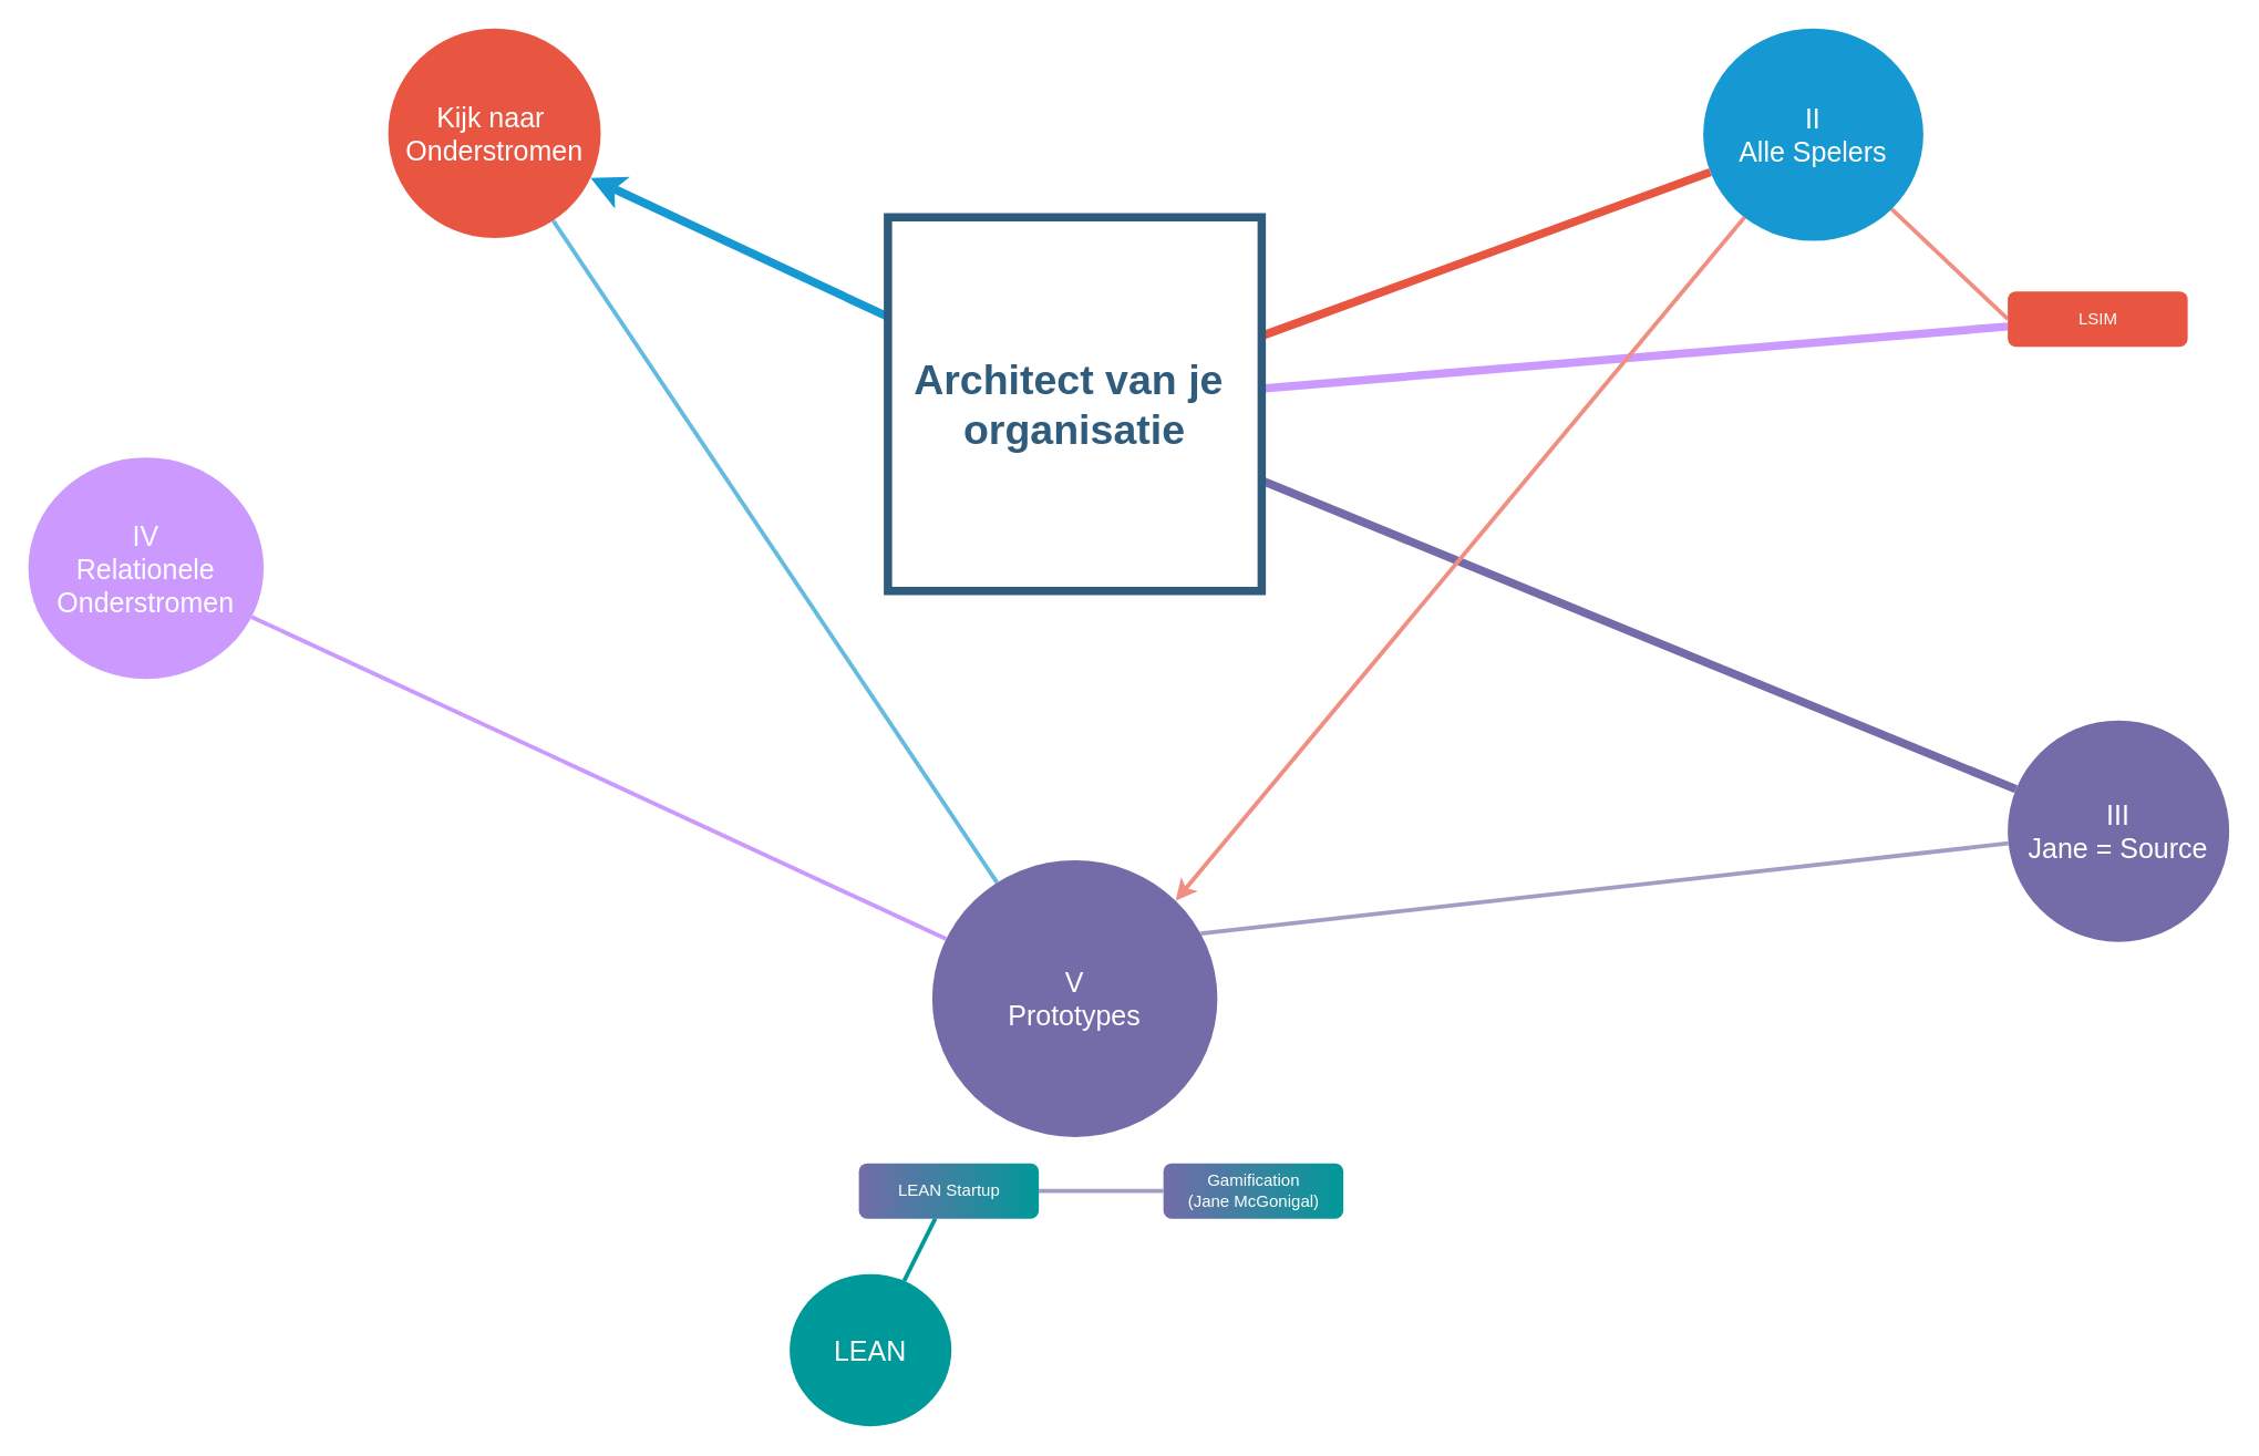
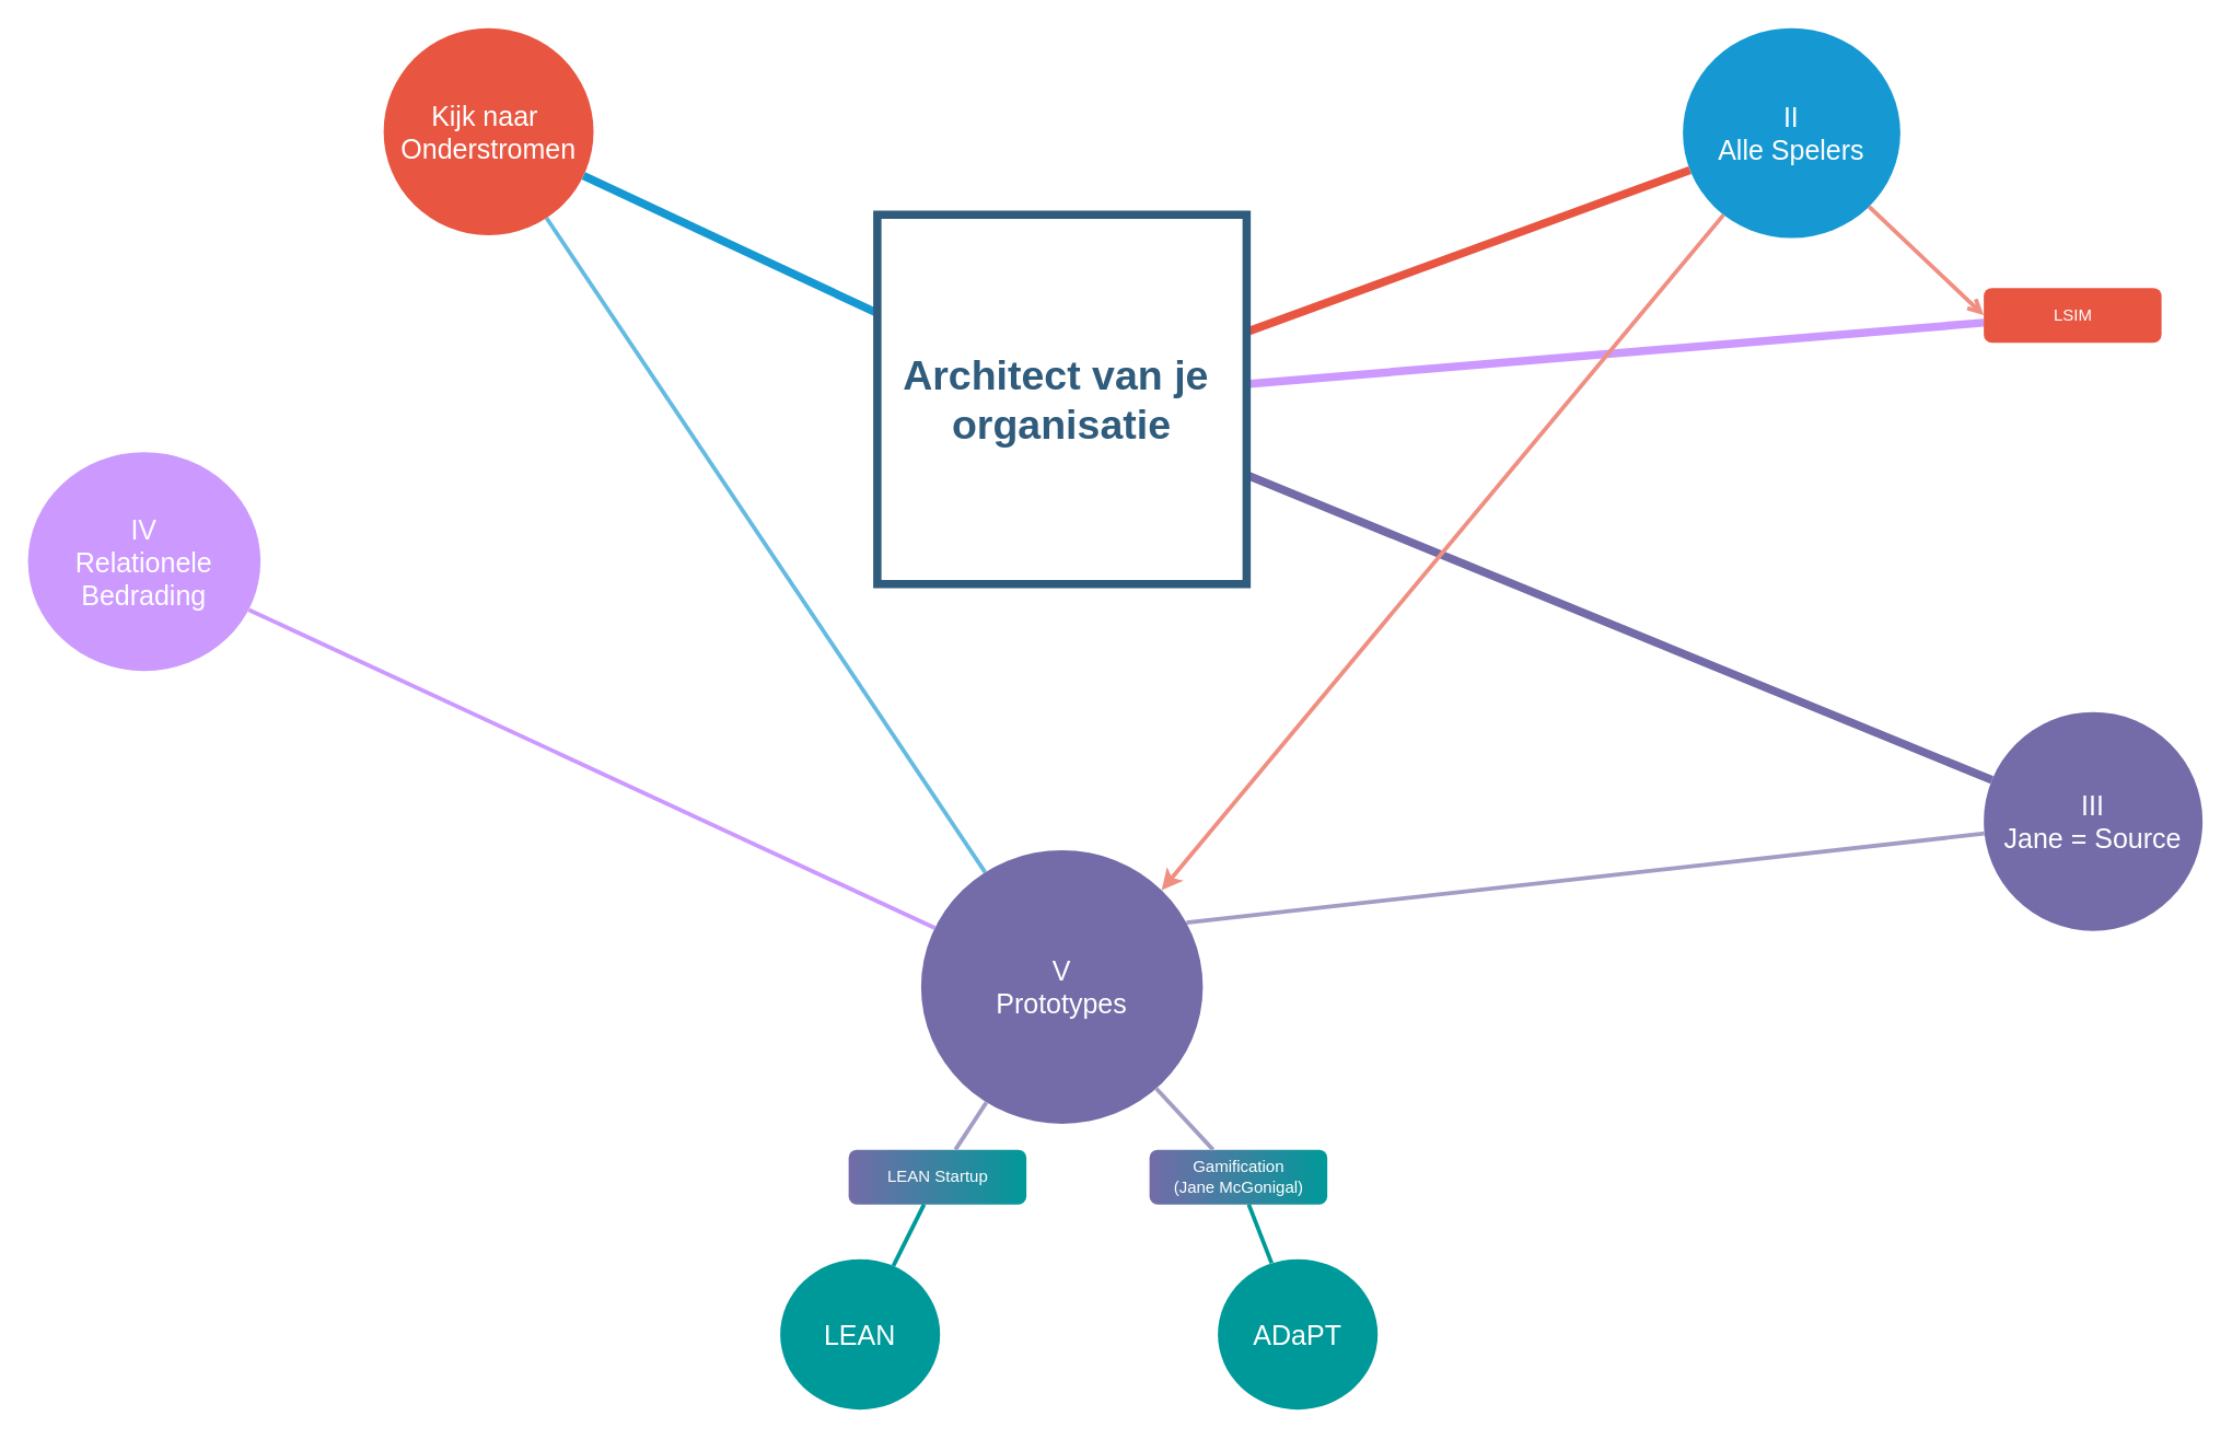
- <mxCell id="6" style="endArrow=classic;strokeWidth=6;strokeColor=#1699D3;html=1;" parent="1" source="15" target="2" edge="1"><mxGeometry relative="1" as="geometry" /></mxCell>
+ <mxCell id="6" style="endArrow=none;strokeWidth=6;strokeColor=#1699D3;html=1;" parent="1" source="15" target="2" edge="1"><mxGeometry relative="1" as="geometry" /></mxCell>
- <mxCell id="11" value="" style="edgeStyle=none;endArrow=none;strokeWidth=3;strokeColor=#F08E81;html=1;entryX=0;entryY=0.5;entryDx=0;entryDy=0;" parent="1" source="3" target="17" edge="1"><mxGeometry x="31" y="106.5" width="100" height="100" as="geometry"><mxPoint x="-289" y="-313.5" as="sourcePoint" /><mxPoint x="1598.667" y="-158.5" as="targetPoint" /></mxGeometry></mxCell>
+ <mxCell id="11" value="" style="edgeStyle=none;endArrow=open;strokeWidth=3;strokeColor=#F08E81;html=1;entryX=0;entryY=0.5;entryDx=0;entryDy=0;" parent="1" source="3" target="17" edge="1"><mxGeometry x="31" y="106.5" width="100" height="100" as="geometry"><mxPoint x="-289" y="-313.5" as="sourcePoint" /><mxPoint x="1598.667" y="-158.5" as="targetPoint" /></mxGeometry></mxCell>
- <mxCell id="5" value="IV&lt;br&gt;Relationele&lt;br&gt;Onderstromen" style="ellipse;whiteSpace=wrap;html=1;shadow=0;fontFamily=Helvetica;fontSize=20;fontColor=#FFFFFF;align=center;strokeWidth=3;fillColor=#CC99FF;strokeColor=none;" parent="1" vertex="1"><mxGeometry x="20" y="330" width="170" height="160" as="geometry" /></mxCell>
+ <mxCell id="5" value="IV&lt;br&gt;Relationele&lt;br&gt;Bedrading" style="ellipse;whiteSpace=wrap;html=1;shadow=0;fontFamily=Helvetica;fontSize=20;fontColor=#FFFFFF;align=center;strokeWidth=3;fillColor=#CC99FF;strokeColor=none;" parent="1" vertex="1"><mxGeometry x="20" y="330" width="170" height="160" as="geometry" /></mxCell>
+ <mxCell id="24" value="" style="edgeStyle=none;endArrow=none;strokeWidth=3;strokeColor=#A29DC5;html=1;" parent="1" source="22" target="16" edge="1"><mxGeometry x="242.95" y="18.61" width="100" height="100" as="geometry"><mxPoint x="970" y="830" as="sourcePoint" /><mxPoint x="876.091" y="779.473" as="targetPoint" /></mxGeometry></mxCell>
- <mxCell id="21" value="" style="edgeStyle=none;endArrow=none;strokeWidth=3;strokeColor=#A29DC5;html=1;" parent="1" source="19" target="22" edge="1"><mxGeometry x="232.95" y="8.61" width="100" height="100" as="geometry"><mxPoint x="980" y="780" as="sourcePoint" /><mxPoint x="849.002" y="786.11" as="targetPoint" /></mxGeometry></mxCell>
+ <mxCell id="21" value="" style="edgeStyle=none;endArrow=none;strokeWidth=3;strokeColor=#A29DC5;html=1;" parent="1" source="19" target="16" edge="1"><mxGeometry x="232.95" y="8.61" width="100" height="100" as="geometry"><mxPoint x="980" y="780" as="sourcePoint" /><mxPoint x="849.002" y="786.11" as="targetPoint" /></mxGeometry></mxCell>
+ <mxCell id="20" value="" style="edgeStyle=none;endArrow=none;strokeWidth=3;strokeColor=#009999;html=1;" parent="1" source="18" target="19" edge="1"><mxGeometry x="261" y="-93.5" width="100" height="100" as="geometry"><mxPoint x="1460.495" y="618.887" as="sourcePoint" /><mxPoint x="877.052" y="684" as="targetPoint" /></mxGeometry></mxCell>
+ <mxCell id="18" value="ADaPT" style="ellipse;whiteSpace=wrap;html=1;shadow=0;fontFamily=Helvetica;fontSize=20;fontColor=#FFFFFF;align=center;strokeWidth=3;fillColor=#009999;strokeColor=none;" parent="1" vertex="1"><mxGeometry x="890" y="920" width="116.88" height="110" as="geometry" /></mxCell>
